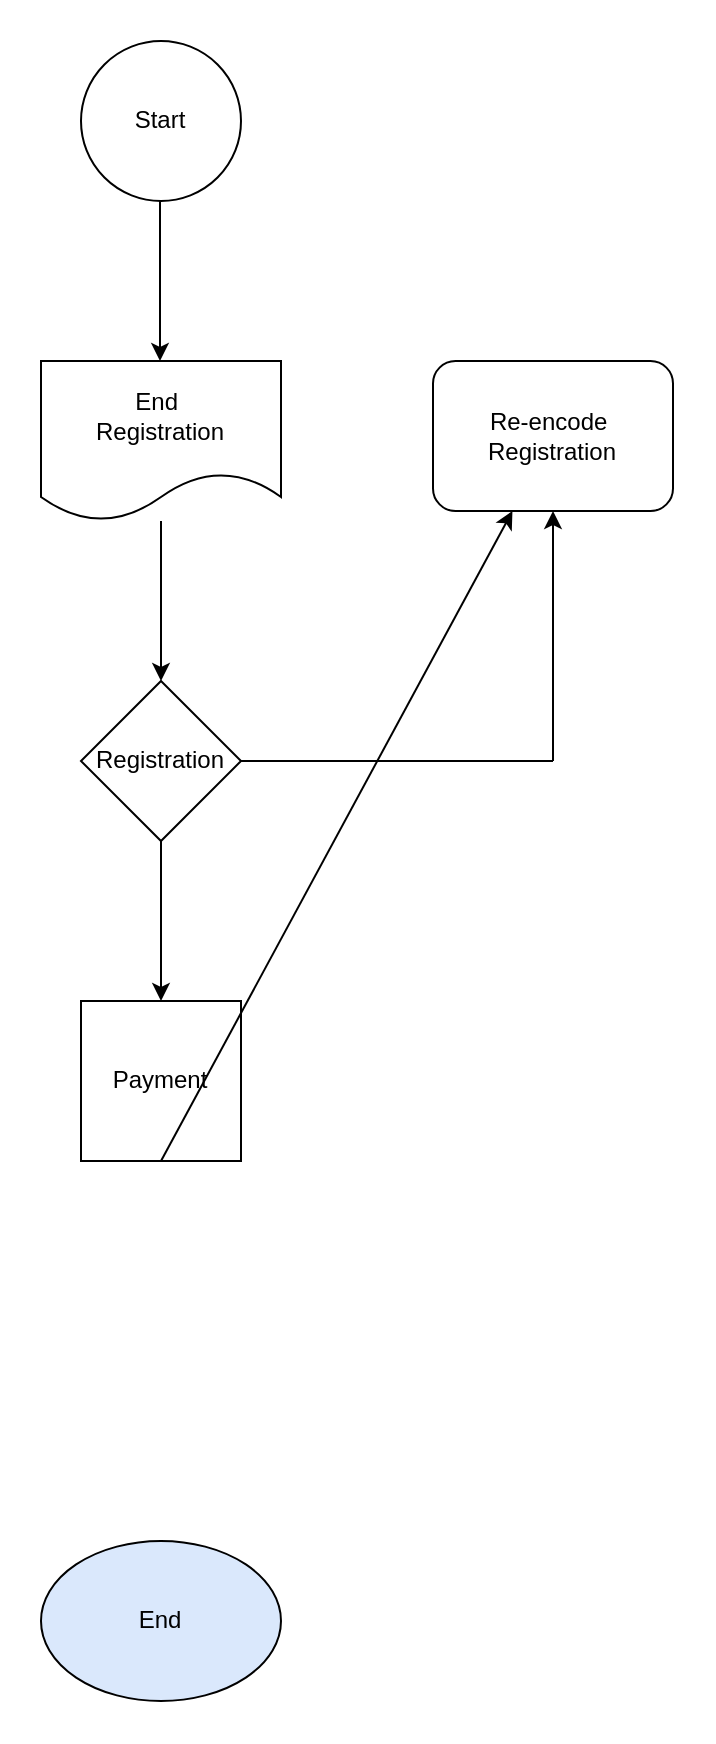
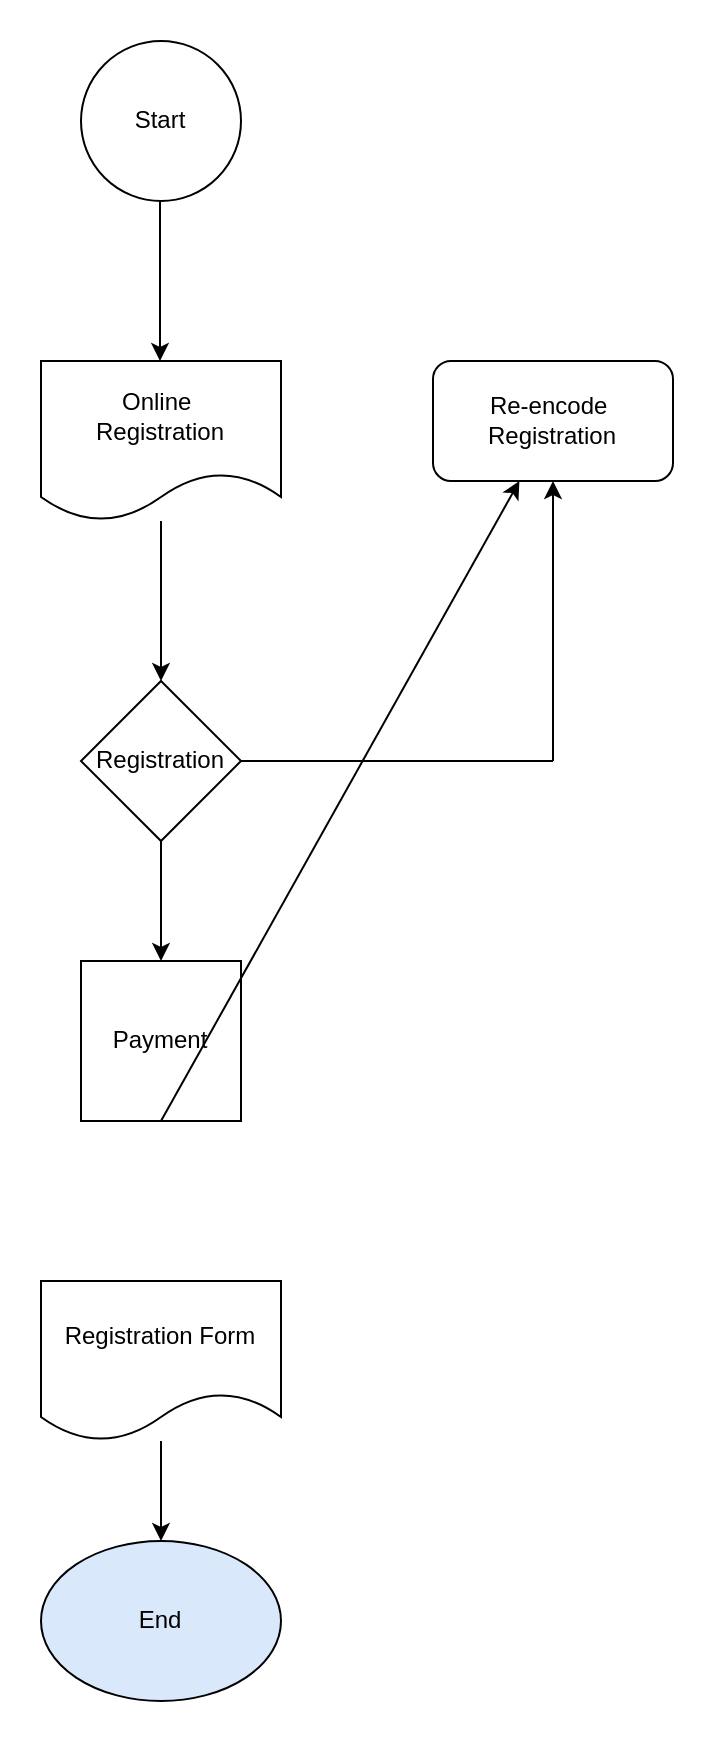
- <mxCell id="4" value="End&amp;nbsp;&lt;br&gt;Registration" style="shape=document;whiteSpace=wrap;html=1;boundedLbl=1;" vertex="1" parent="1"><mxGeometry x="20" y="180" width="120" height="80" as="geometry" /></mxCell>
+ <mxCell id="4" value="Online&amp;nbsp;&lt;br&gt;Registration" style="shape=document;whiteSpace=wrap;html=1;boundedLbl=1;" vertex="1" parent="1"><mxGeometry x="20" y="180" width="120" height="80" as="geometry" /></mxCell>
- <mxCell id="9" value="Re-encode&amp;nbsp;&lt;br&gt;Registration" style="rounded=1;whiteSpace=wrap;html=1;" vertex="1" parent="1"><mxGeometry x="216" y="180" width="120" height="75" as="geometry" /></mxCell>
+ <mxCell id="9" value="Re-encode&amp;nbsp;&lt;br&gt;Registration" style="rounded=1;whiteSpace=wrap;html=1;" vertex="1" parent="1"><mxGeometry x="216" y="180" width="120" height="60" as="geometry" /></mxCell>
- <mxCell id="7" value="Payment" style="whiteSpace=wrap;html=1;aspect=fixed;" vertex="1" parent="1"><mxGeometry x="40" y="500" width="80" height="80" as="geometry" /></mxCell>
+ <mxCell id="7" value="Payment" style="whiteSpace=wrap;html=1;aspect=fixed;" vertex="1" parent="1"><mxGeometry x="40" y="480" width="80" height="80" as="geometry" /></mxCell>
+ <mxCell id="12" value="Registration Form" style="shape=document;whiteSpace=wrap;html=1;boundedLbl=1;" vertex="1" parent="1"><mxGeometry x="20" y="640" width="120" height="80" as="geometry" /></mxCell>
+ <mxCell id="15" value="" style="endArrow=classic;html=1;rounded=0;entryX=0.5;entryY=0;entryDx=0;entryDy=0;" edge="1" parent="1" source="12" target="14"><mxGeometry width="50" height="50" relative="1" as="geometry"><mxPoint x="56" y="700" as="sourcePoint" /><mxPoint x="106" y="650" as="targetPoint" /></mxGeometry></mxCell>
